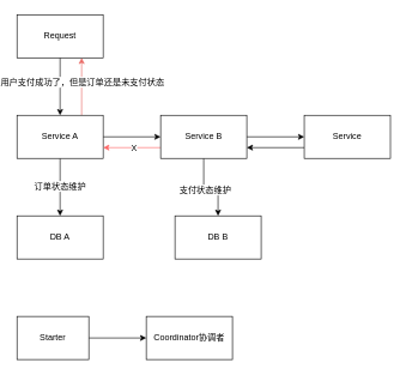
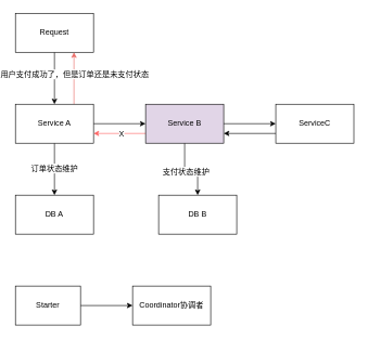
- <mxCell id="16" value="Service B" style="rounded=0;whiteSpace=wrap;html=1;" vertex="1" parent="1"><mxGeometry x="220" y="160" width="120" height="60" as="geometry" /></mxCell>
+ <mxCell id="16" value="Service B" style="rounded=0;whiteSpace=wrap;html=1;fillColor=#e1d5e7;" vertex="1" parent="1"><mxGeometry x="220" y="160" width="120" height="60" as="geometry" /></mxCell>
- <mxCell id="19" value="Service" style="rounded=0;whiteSpace=wrap;html=1;" vertex="1" parent="1"><mxGeometry x="420" y="160" width="120" height="60" as="geometry" /></mxCell>
+ <mxCell id="19" value="ServiceC" style="rounded=0;whiteSpace=wrap;html=1;" vertex="1" parent="1"><mxGeometry x="420" y="160" width="120" height="60" as="geometry" /></mxCell>
